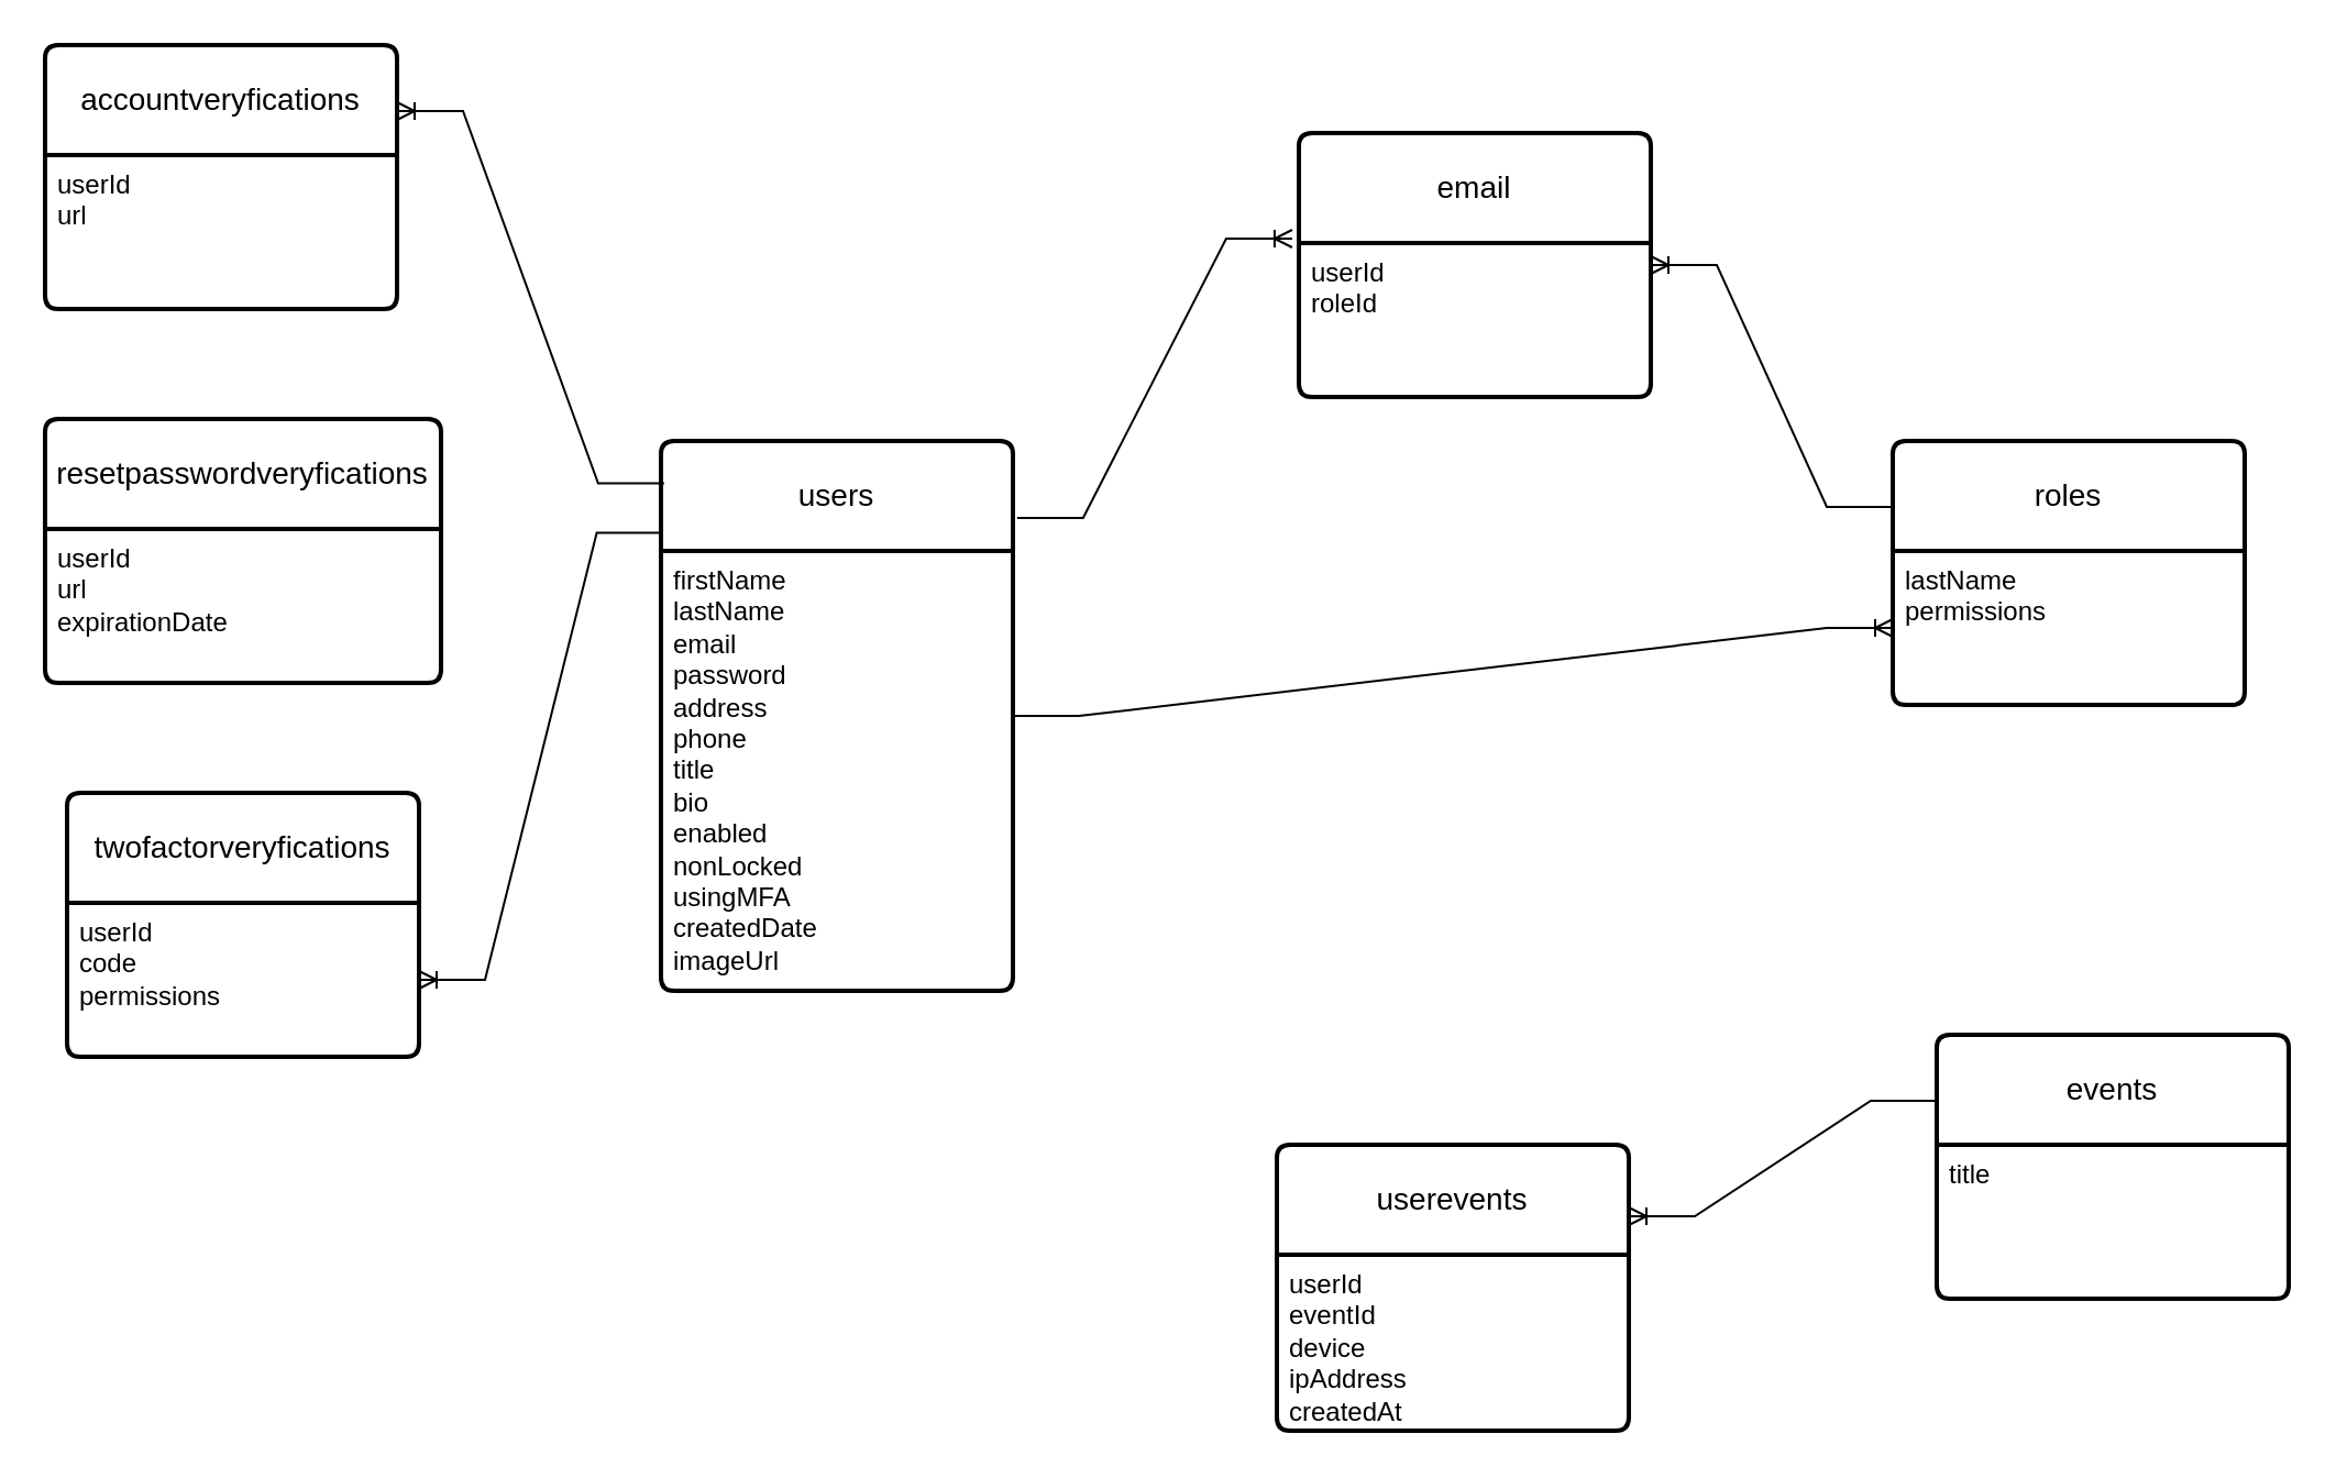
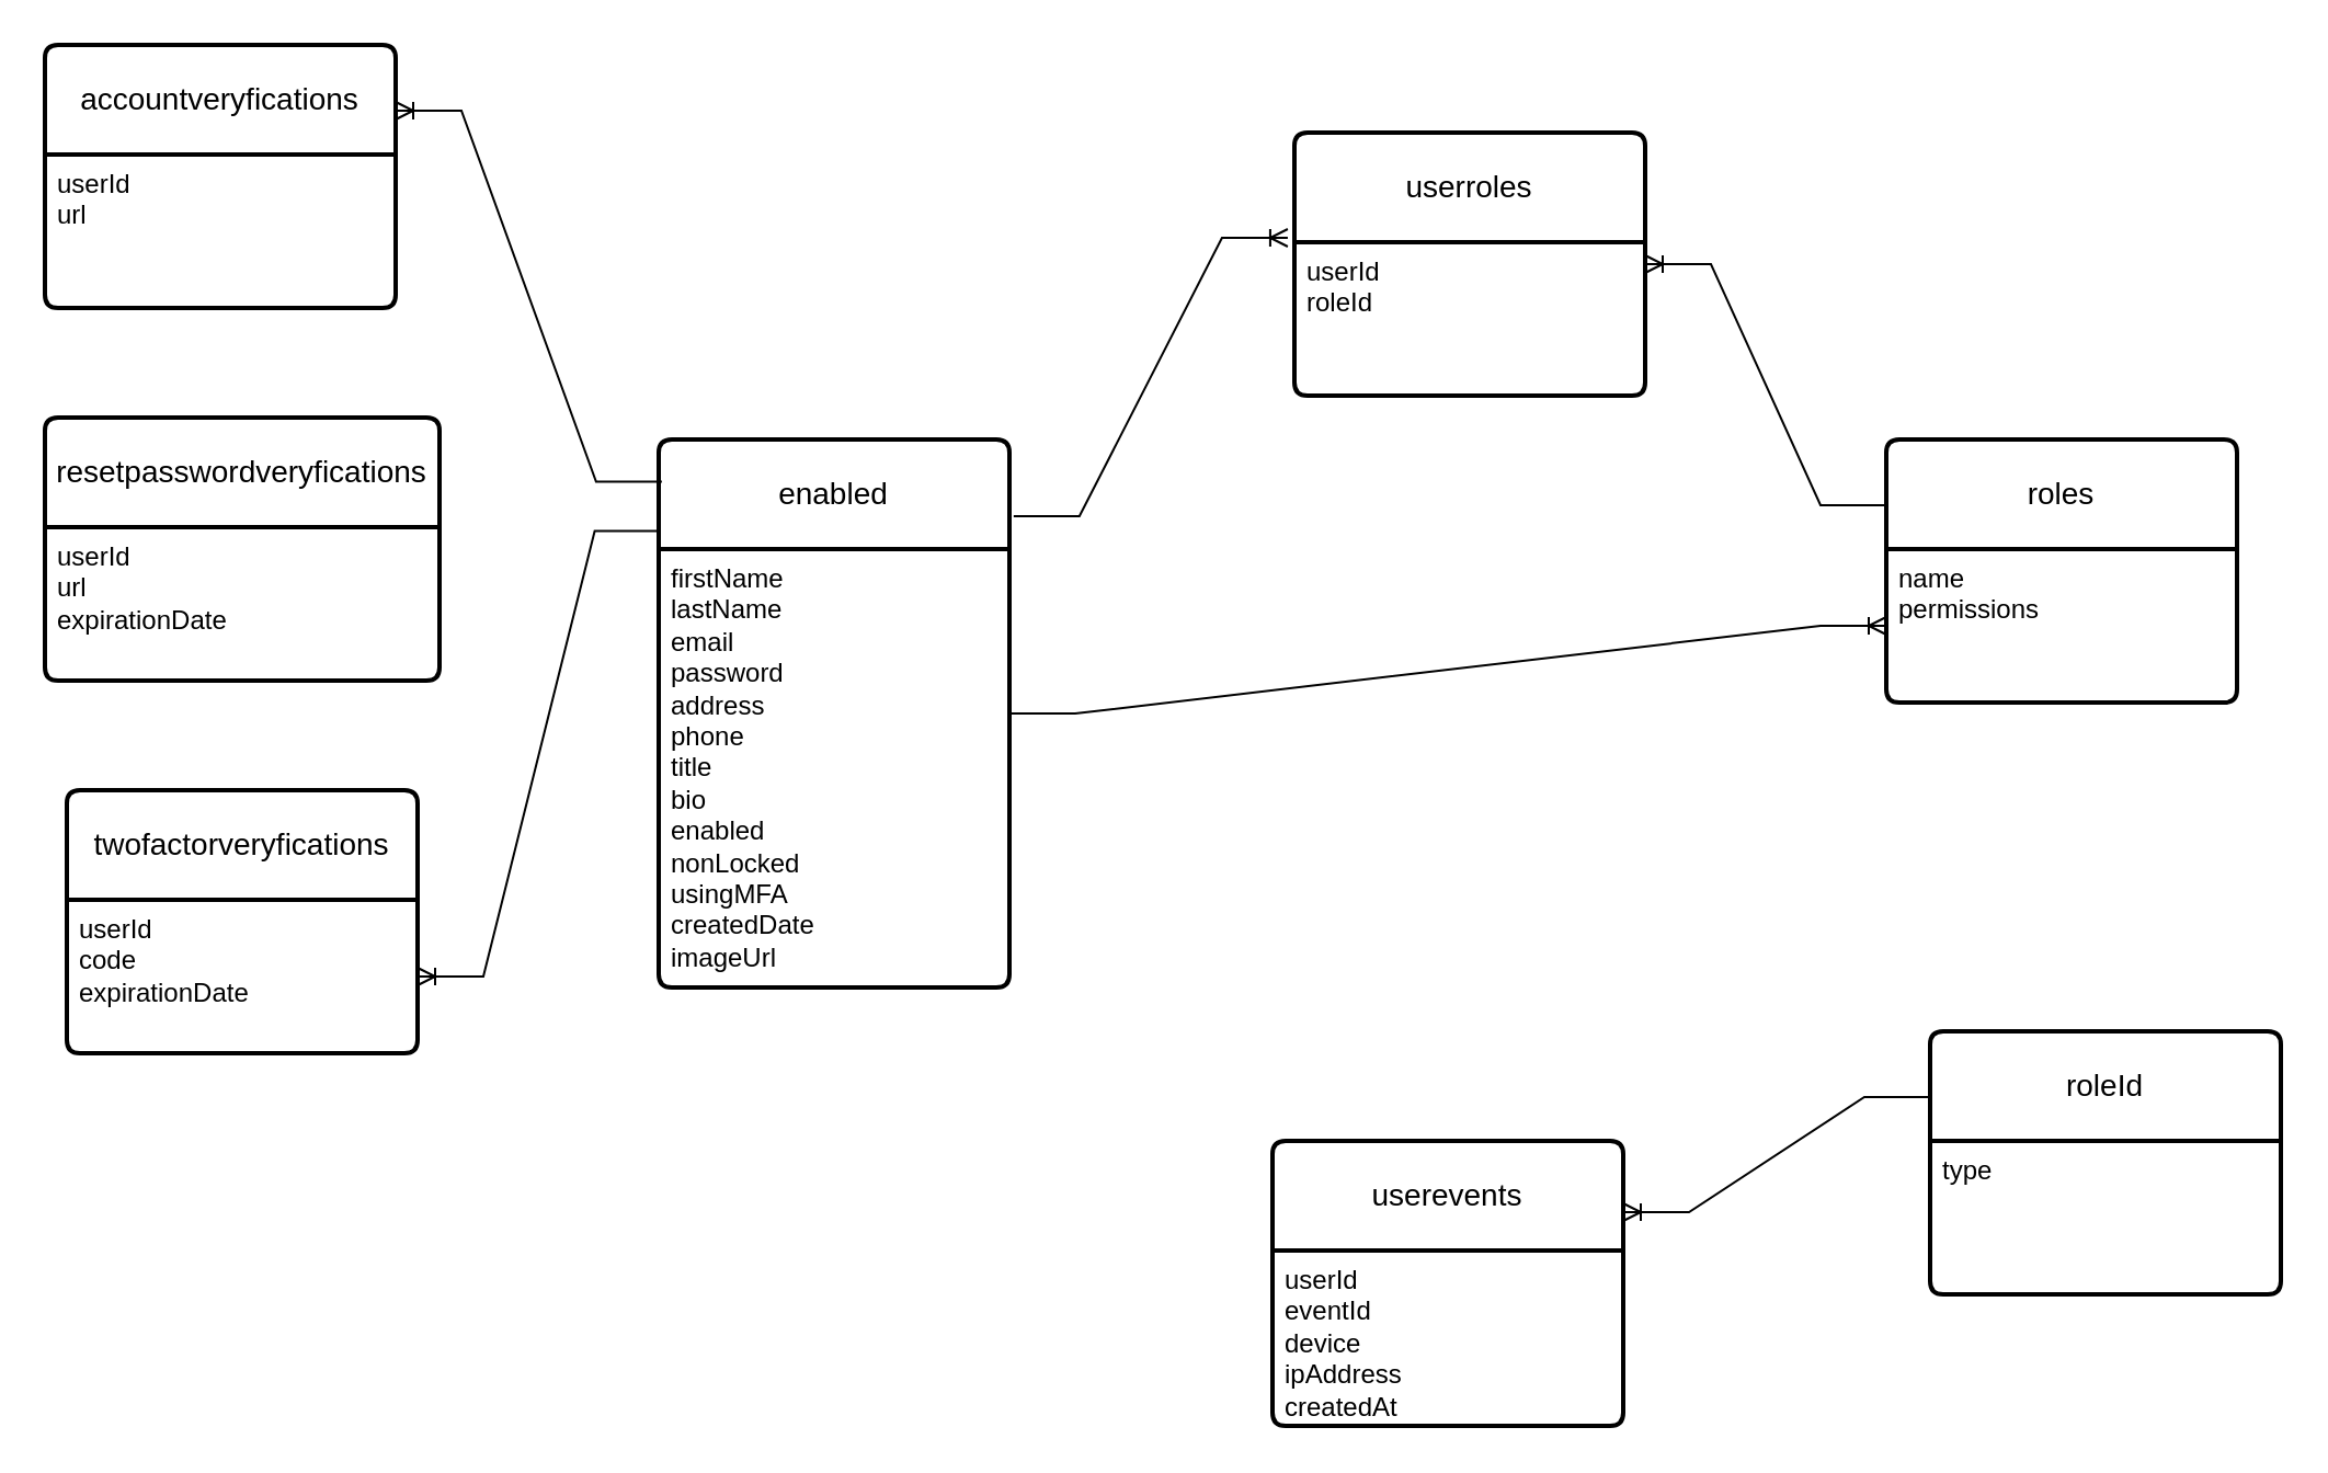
- <mxCell id="4" value="email" style="swimlane;childLayout=stackLayout;horizontal=1;startSize=50;horizontalStack=0;rounded=1;fontSize=14;fontStyle=0;strokeWidth=2;resizeParent=0;resizeLast=1;shadow=0;dashed=0;align=center;arcSize=4;whiteSpace=wrap;html=1;" parent="1" vertex="1"><mxGeometry x="590" y="60" width="160" height="120" as="geometry"><mxRectangle x="240" y="30" width="70" height="50" as="alternateBounds" /></mxGeometry></mxCell>
+ <mxCell id="4" value="userroles" style="swimlane;childLayout=stackLayout;horizontal=1;startSize=50;horizontalStack=0;rounded=1;fontSize=14;fontStyle=0;strokeWidth=2;resizeParent=0;resizeLast=1;shadow=0;dashed=0;align=center;arcSize=4;whiteSpace=wrap;html=1;" parent="1" vertex="1"><mxGeometry x="590" y="60" width="160" height="120" as="geometry"><mxRectangle x="240" y="30" width="70" height="50" as="alternateBounds" /></mxGeometry></mxCell>
- <mxCell id="2" value="users" style="swimlane;childLayout=stackLayout;horizontal=1;startSize=50;horizontalStack=0;rounded=1;fontSize=14;fontStyle=0;strokeWidth=2;resizeParent=0;resizeLast=1;shadow=0;dashed=0;align=center;arcSize=4;whiteSpace=wrap;html=1;" parent="1" vertex="1"><mxGeometry y="200" width="160" height="250" as="geometry" x="300"><mxRectangle x="-60" y="30" width="70" height="50" as="alternateBounds" /></mxGeometry></mxCell>
+ <mxCell id="2" value="enabled" style="swimlane;childLayout=stackLayout;horizontal=1;startSize=50;horizontalStack=0;rounded=1;fontSize=14;fontStyle=0;strokeWidth=2;resizeParent=0;resizeLast=1;shadow=0;dashed=0;align=center;arcSize=4;whiteSpace=wrap;html=1;" parent="1" vertex="1"><mxGeometry y="200" width="160" height="250" as="geometry" x="300"><mxRectangle x="-60" y="30" width="70" height="50" as="alternateBounds" /></mxGeometry></mxCell>
- <mxCell id="11" value="lastName&lt;br&gt;permissions" style="align=left;strokeColor=none;fillColor=none;spacingLeft=4;fontSize=12;verticalAlign=top;resizable=0;rotatable=0;part=1;html=1;" vertex="1" parent="10"><mxGeometry y="50" width="160" height="70" as="geometry" /></mxCell>
+ <mxCell id="11" value="name&lt;br&gt;permissions" style="align=left;strokeColor=none;fillColor=none;spacingLeft=4;fontSize=12;verticalAlign=top;resizable=0;rotatable=0;part=1;html=1;" vertex="1" parent="10"><mxGeometry y="50" width="160" height="70" as="geometry" /></mxCell>
- <mxCell id="9" value="userId&lt;br&gt;code&lt;br&gt;permissions" style="align=left;strokeColor=none;fillColor=none;spacingLeft=4;fontSize=12;verticalAlign=top;resizable=0;rotatable=0;part=1;html=1;" vertex="1" parent="8"><mxGeometry y="50" width="160" height="70" as="geometry" /></mxCell>
+ <mxCell id="9" value="userId&lt;br&gt;code&lt;br&gt;expirationDate" style="align=left;strokeColor=none;fillColor=none;spacingLeft=4;fontSize=12;verticalAlign=top;resizable=0;rotatable=0;part=1;html=1;" vertex="1" parent="8"><mxGeometry y="50" width="160" height="70" as="geometry" /></mxCell>
- <mxCell id="14" value="events" style="swimlane;childLayout=stackLayout;horizontal=1;startSize=50;horizontalStack=0;rounded=1;fontSize=14;fontStyle=0;strokeWidth=2;resizeParent=0;resizeLast=1;shadow=0;dashed=0;align=center;arcSize=4;whiteSpace=wrap;html=1;" vertex="1" parent="1"><mxGeometry x="880" y="470" width="160" height="120" as="geometry"><mxRectangle x="-60" y="30" width="70" height="50" as="alternateBounds" /></mxGeometry></mxCell>
+ <mxCell id="14" value="roleId" style="swimlane;childLayout=stackLayout;horizontal=1;startSize=50;horizontalStack=0;rounded=1;fontSize=14;fontStyle=0;strokeWidth=2;resizeParent=0;resizeLast=1;shadow=0;dashed=0;align=center;arcSize=4;whiteSpace=wrap;html=1;" vertex="1" parent="1"><mxGeometry x="880" y="470" width="160" height="120" as="geometry"><mxRectangle x="-60" y="30" width="70" height="50" as="alternateBounds" /></mxGeometry></mxCell>
- <mxCell id="15" value="title" style="align=left;strokeColor=none;fillColor=none;spacingLeft=4;fontSize=12;verticalAlign=top;resizable=0;rotatable=0;part=1;html=1;" vertex="1" parent="14"><mxGeometry y="50" width="160" height="70" as="geometry" /></mxCell>
+ <mxCell id="15" value="type" style="align=left;strokeColor=none;fillColor=none;spacingLeft=4;fontSize=12;verticalAlign=top;resizable=0;rotatable=0;part=1;html=1;" vertex="1" parent="14"><mxGeometry y="50" width="160" height="70" as="geometry" /></mxCell>
